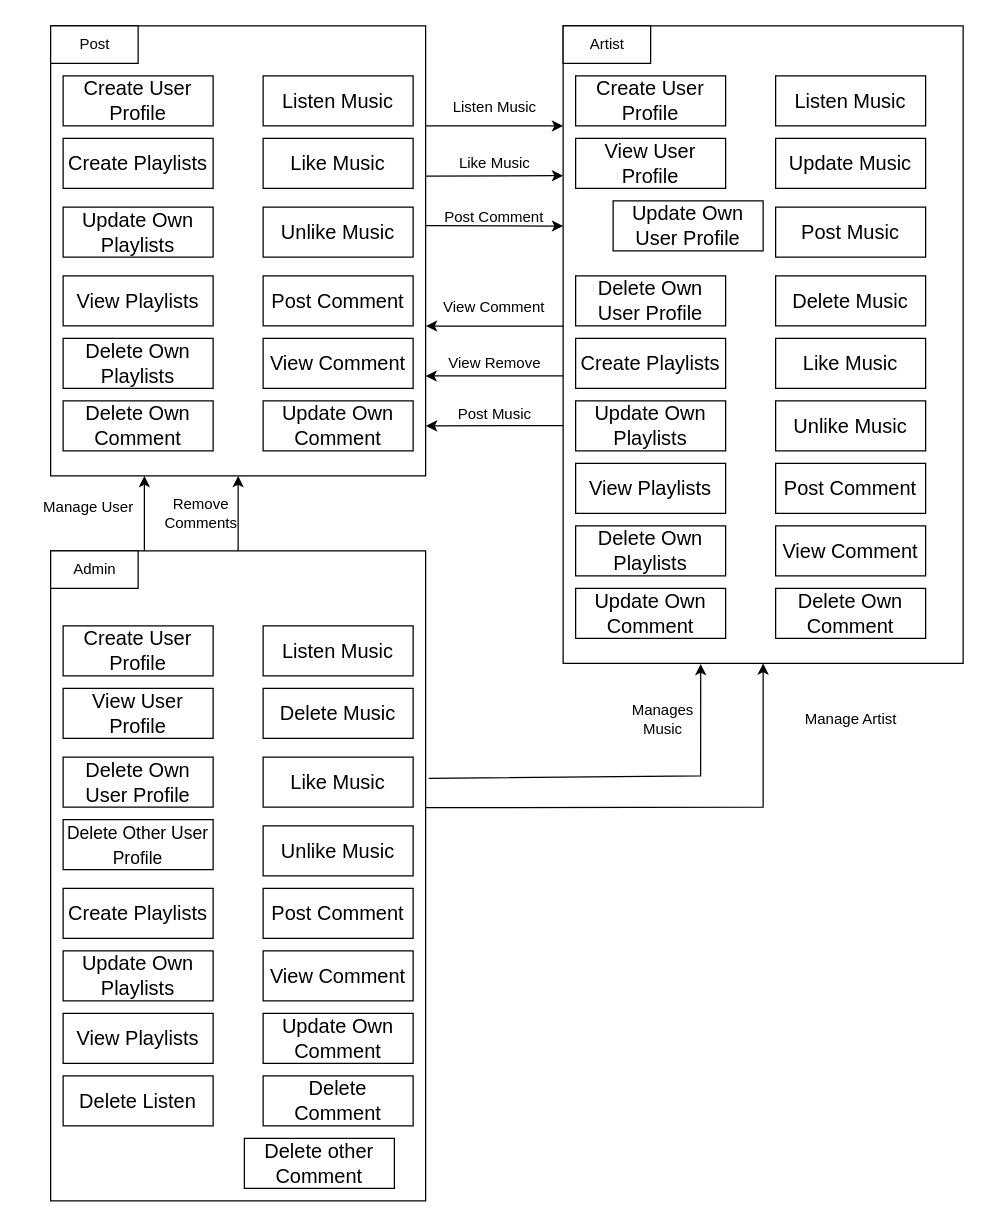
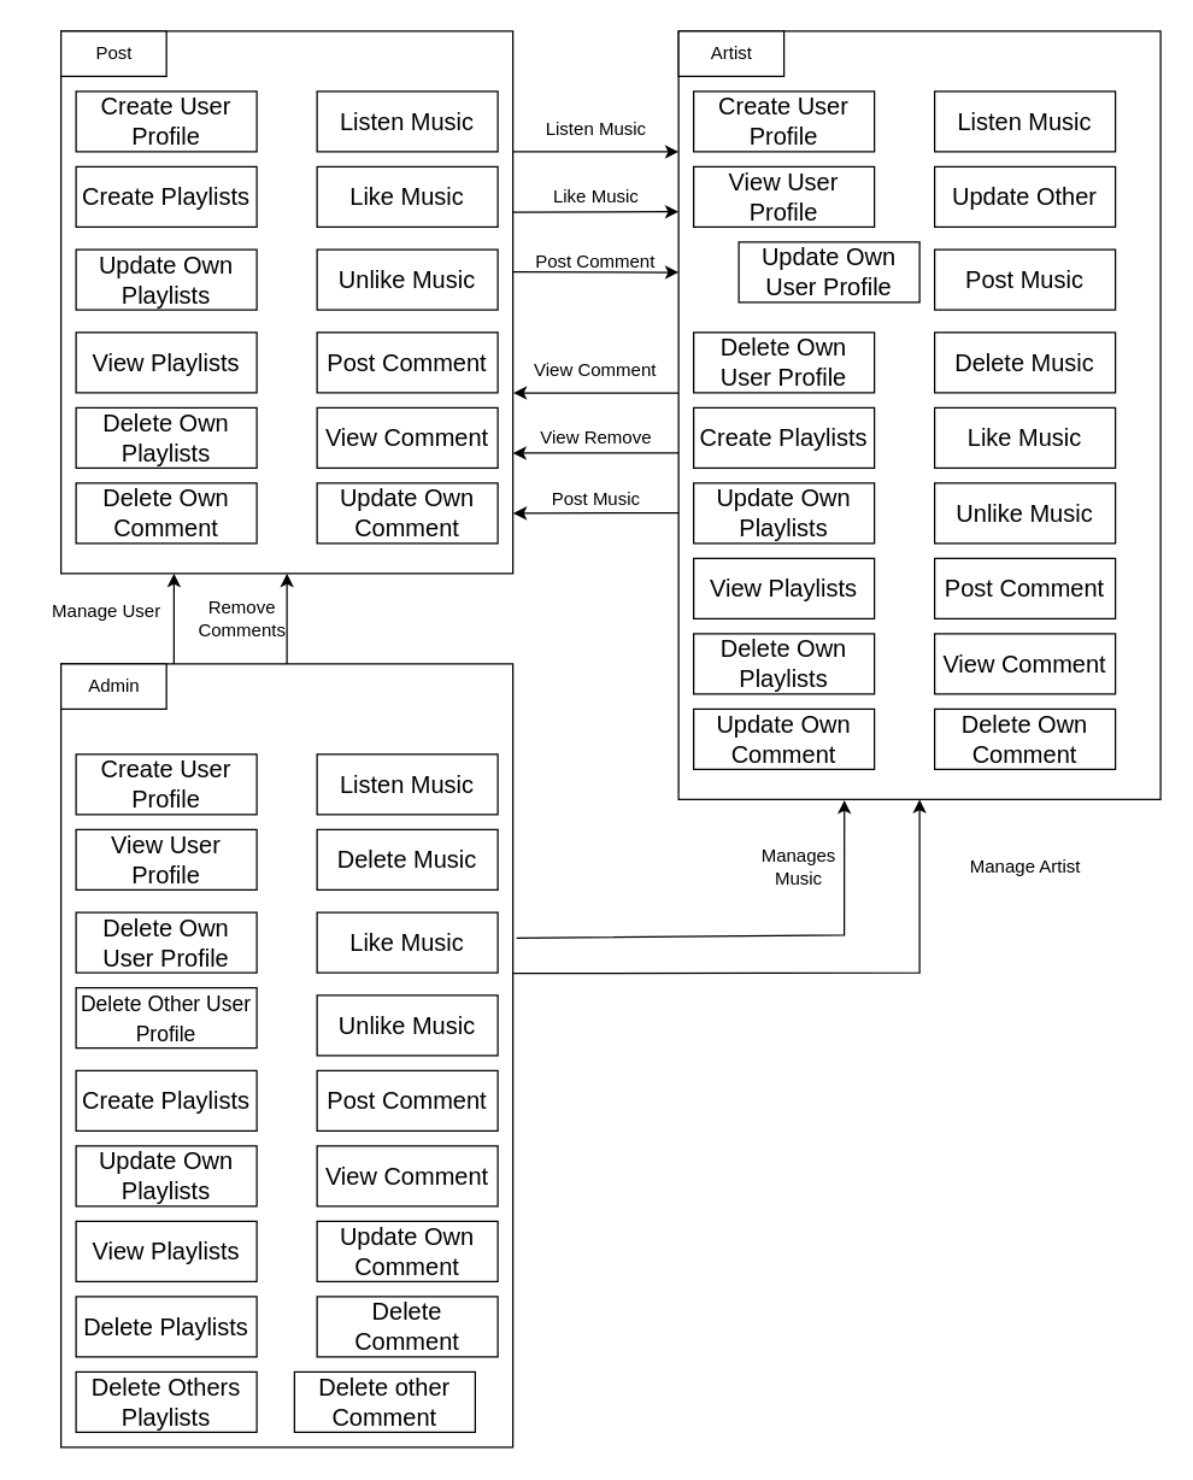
- <mxCell id="37" value="Update Music" style="rounded=0;whiteSpace=wrap;html=1;fontSize=16;" vertex="1" parent="1"><mxGeometry x="620" y="110" width="120" height="40" as="geometry" /></mxCell>
+ <mxCell id="37" value="Update Other" style="rounded=0;whiteSpace=wrap;html=1;fontSize=16;" vertex="1" parent="1"><mxGeometry x="620" y="110" width="120" height="40" as="geometry" /></mxCell>
- <mxCell id="45" value="Delete&lt;span style=&quot;background-color: transparent; color: light-dark(rgb(0, 0, 0), rgb(255, 255, 255));&quot;&gt;&amp;nbsp;Listen&lt;/span&gt;" style="rounded=0;whiteSpace=wrap;html=1;fontSize=16;" vertex="1" parent="1"><mxGeometry x="50" y="860" width="120" height="40" as="geometry" /></mxCell>
+ <mxCell id="45" value="Delete&lt;span style=&quot;background-color: transparent; color: light-dark(rgb(0, 0, 0), rgb(255, 255, 255));&quot;&gt;&amp;nbsp;Playlists&lt;/span&gt;" style="rounded=0;whiteSpace=wrap;html=1;fontSize=16;" vertex="1" parent="1"><mxGeometry x="50" y="860" width="120" height="40" as="geometry" /></mxCell>
+ <mxCell id="57" value="Delete&lt;span style=&quot;background-color: transparent; color: light-dark(rgb(0, 0, 0), rgb(255, 255, 255));&quot;&gt;&amp;nbsp;Others&lt;/span&gt;&lt;div&gt;&lt;span style=&quot;background-color: transparent; color: light-dark(rgb(0, 0, 0), rgb(255, 255, 255));&quot;&gt;Playlists&lt;/span&gt;&lt;/div&gt;" style="rounded=0;whiteSpace=wrap;html=1;fontSize=16;" vertex="1" parent="1"><mxGeometry x="50" y="910" width="120" height="40" as="geometry" /></mxCell>
